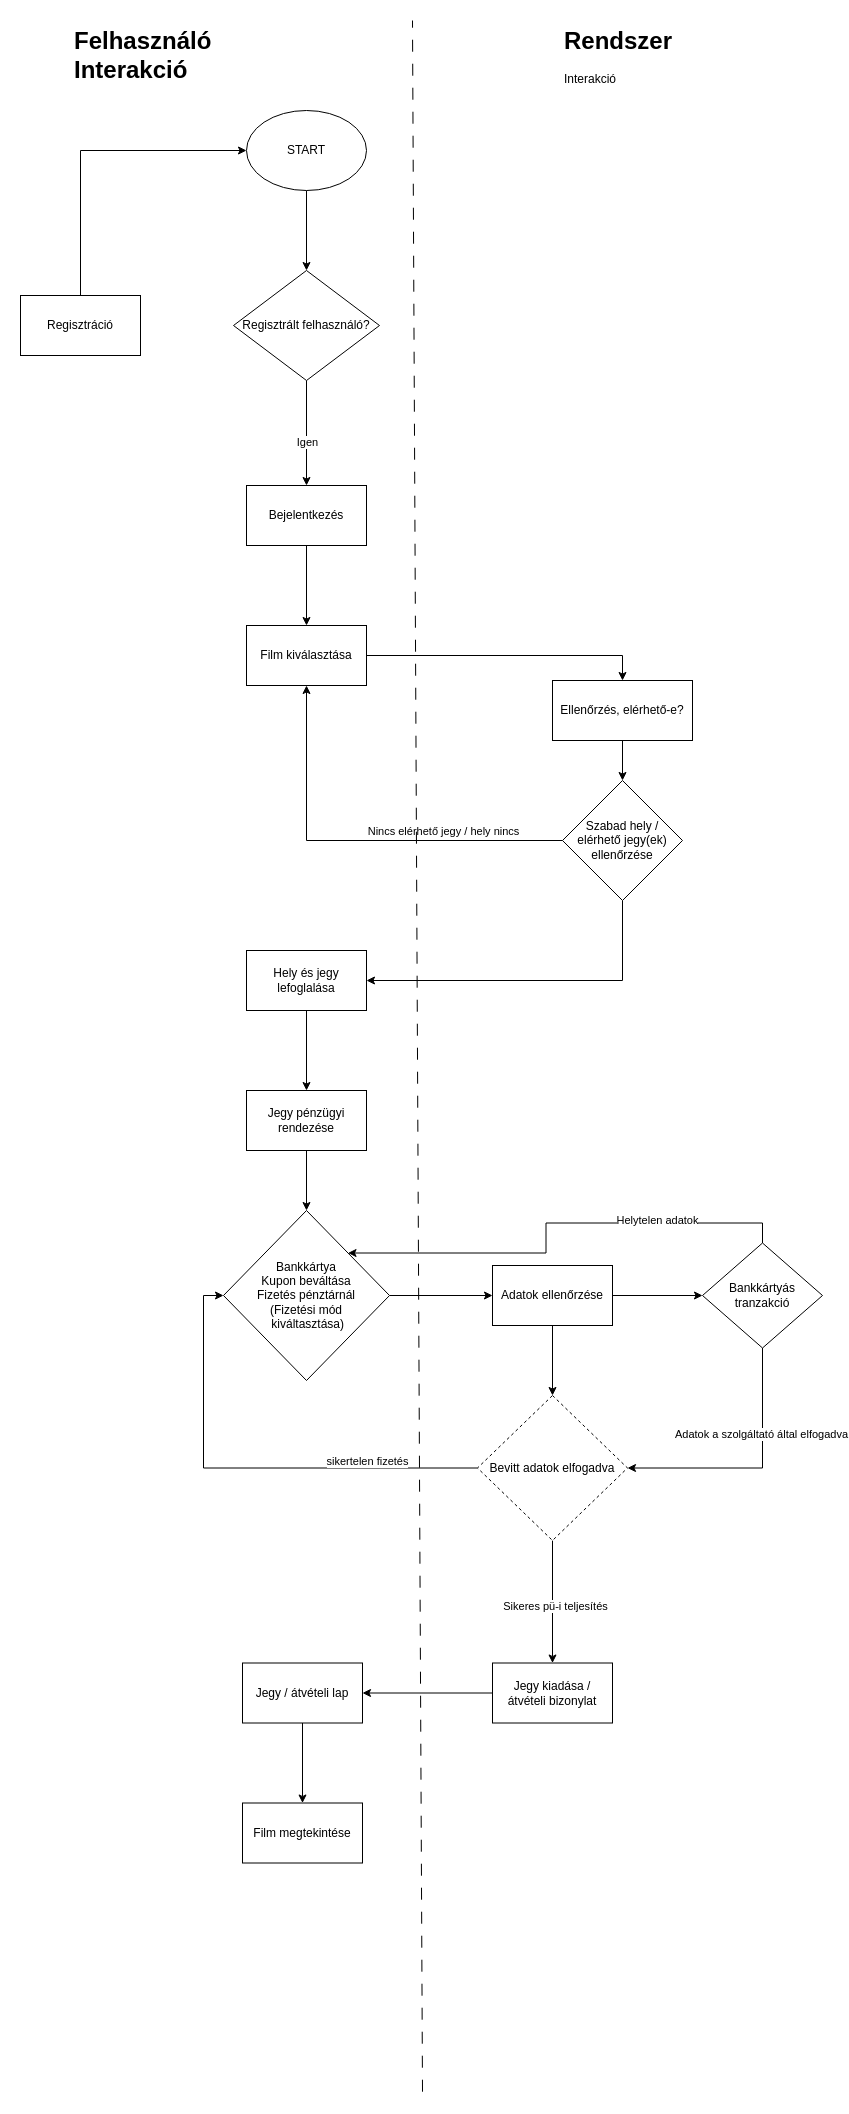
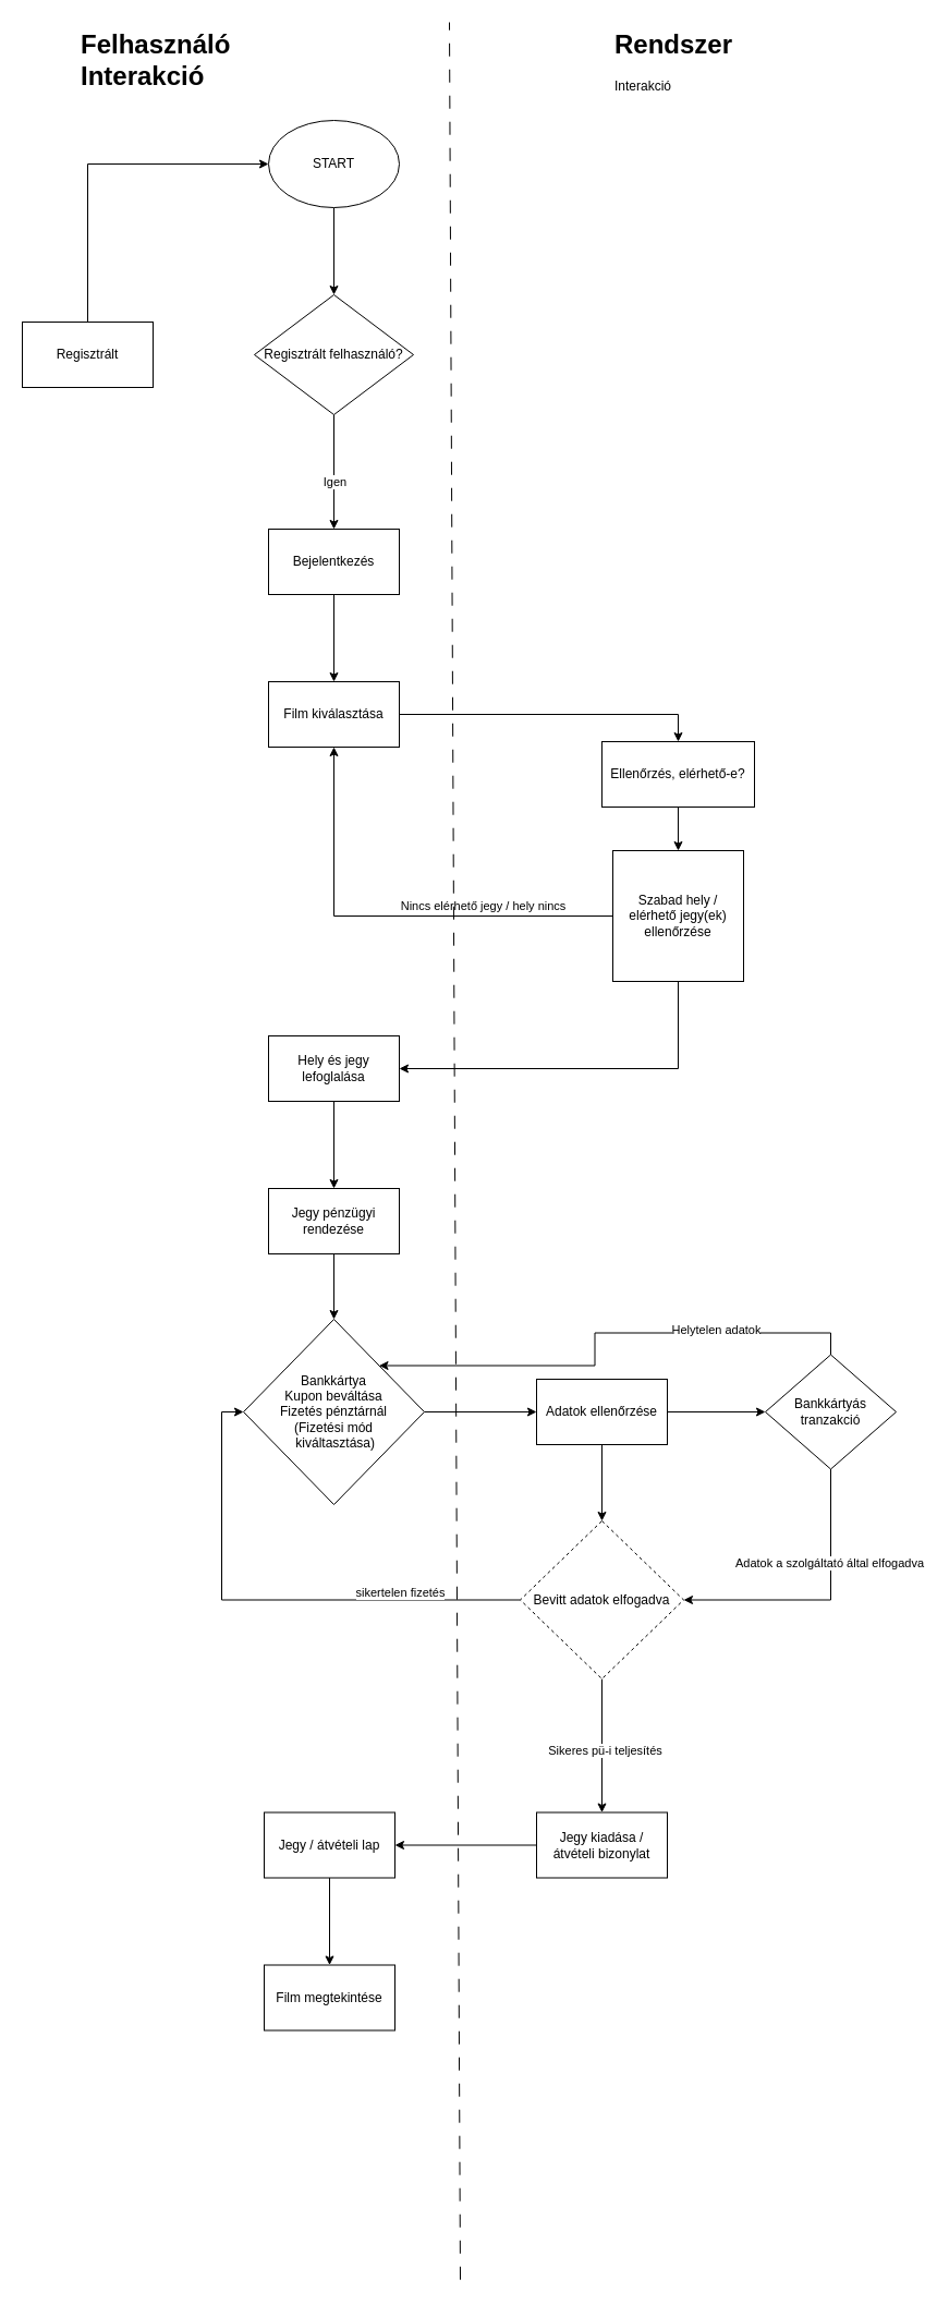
- <mxCell id="12" value="Regisztráció" style="whiteSpace=wrap;html=1;" vertex="1" parent="1"><mxGeometry x="20" y="295" width="120" height="60" as="geometry" /></mxCell>
+ <mxCell id="12" value="Regisztrált" style="whiteSpace=wrap;html=1;" vertex="1" parent="1"><mxGeometry x="20" y="295" width="120" height="60" as="geometry" /></mxCell>
- <mxCell id="20" value="Szabad hely / elérhető jegy(ek) ellenőrzése" style="rhombus;whiteSpace=wrap;html=1;rounded=0;" vertex="1" parent="1"><mxGeometry x="562" y="780" width="120" height="120" as="geometry" /></mxCell>
+ <mxCell id="20" value="Szabad hely / elérhető jegy(ek) ellenőrzése" style="whiteSpace=wrap;html=1;rounded=0;" vertex="1" parent="1"><mxGeometry x="562" y="780" width="120" height="120" as="geometry" /></mxCell>
